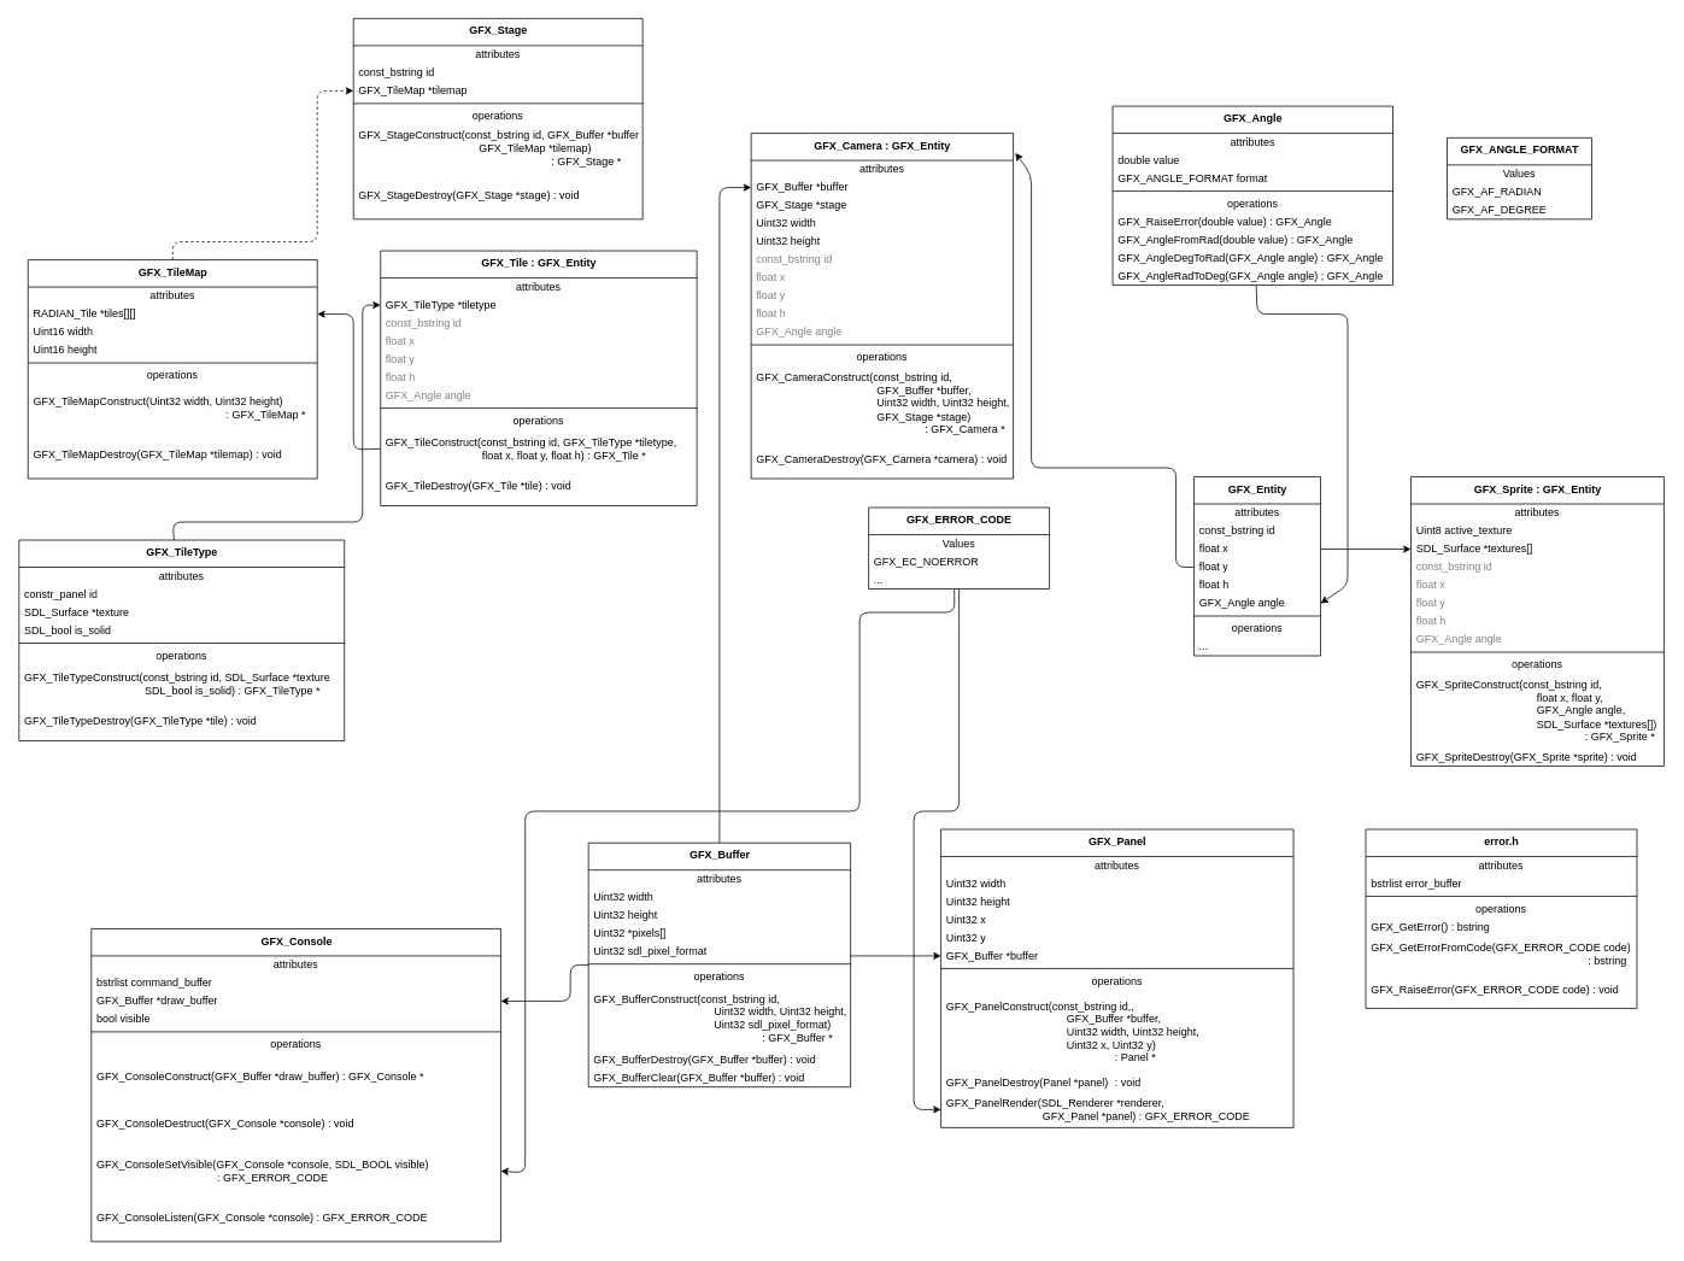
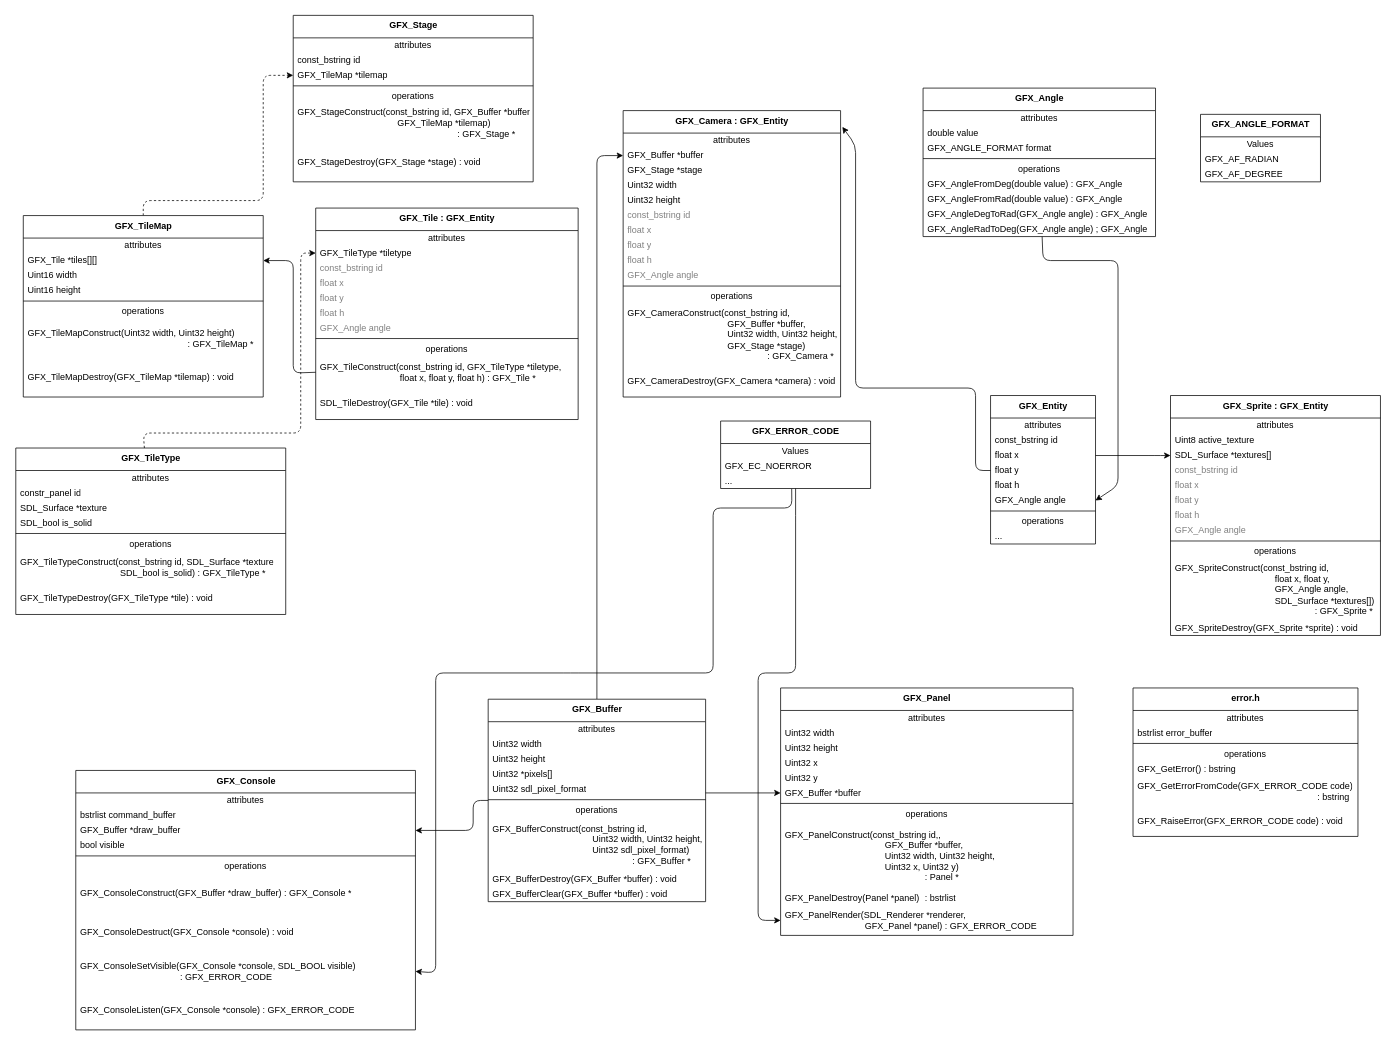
- <mxCell id="99" value="GFX_RaiseError(double value) : GFX_Angle" style="text;html=1;strokeColor=none;fillColor=none;align=left;verticalAlign=middle;spacingLeft=4;spacingRight=4;overflow=hidden;rotatable=0;points=[[0,0.5],[1,0.5]];portConstraint=eastwest;" parent="93" vertex="1"><mxGeometry y="118" width="310" height="20" as="geometry" /></mxCell>
+ <mxCell id="99" value="GFX_AngleFromDeg(double value) : GFX_Angle" style="text;html=1;strokeColor=none;fillColor=none;align=left;verticalAlign=middle;spacingLeft=4;spacingRight=4;overflow=hidden;rotatable=0;points=[[0,0.5],[1,0.5]];portConstraint=eastwest;" parent="93" vertex="1"><mxGeometry y="118" width="310" height="20" as="geometry" /></mxCell>
- <mxCell id="119" value="RADIAN_Tile *tiles[][]" style="text;html=1;strokeColor=none;fillColor=none;align=left;verticalAlign=middle;spacingLeft=4;spacingRight=4;overflow=hidden;rotatable=0;points=[[0,0.5],[1,0.5]];portConstraint=eastwest;" vertex="1" parent="117"><mxGeometry y="50" width="320" height="20" as="geometry" /></mxCell>
+ <mxCell id="119" value="GFX_Tile *tiles[][]" style="text;html=1;strokeColor=none;fillColor=none;align=left;verticalAlign=middle;spacingLeft=4;spacingRight=4;overflow=hidden;rotatable=0;points=[[0,0.5],[1,0.5]];portConstraint=eastwest;" vertex="1" parent="117"><mxGeometry y="50" width="320" height="20" as="geometry" /></mxCell>
- <mxCell id="137" value="GFX_TileDestroy(GFX_Tile *tile) : void" style="text;html=1;strokeColor=none;fillColor=none;align=left;verticalAlign=middle;spacingLeft=4;spacingRight=4;overflow=hidden;rotatable=0;points=[[0,0.5],[1,0.5]];portConstraint=eastwest;" vertex="1" parent="126"><mxGeometry y="240" width="350" height="42" as="geometry" /></mxCell>
+ <mxCell id="137" value="SDL_TileDestroy(GFX_Tile *tile) : void" style="text;html=1;strokeColor=none;fillColor=none;align=left;verticalAlign=middle;spacingLeft=4;spacingRight=4;overflow=hidden;rotatable=0;points=[[0,0.5],[1,0.5]];portConstraint=eastwest;" vertex="1" parent="126"><mxGeometry y="240" width="350" height="42" as="geometry" /></mxCell>
- <mxCell id="139" style="edgeStyle=none;html=1;entryX=0;entryY=0.5;entryDx=0;entryDy=0;" edge="1" parent="1" source="140" target="128"><mxGeometry relative="1" as="geometry"><Array as="points"><mxPoint x="190" y="577" /><mxPoint x="400" y="577" /><mxPoint x="400" y="337" /></Array></mxGeometry></mxCell>
+ <mxCell id="139" style="edgeStyle=none;html=1;entryX=0;entryY=0.5;entryDx=0;entryDy=0;dashed=1;" edge="1" parent="1" source="140" target="128"><mxGeometry relative="1" as="geometry"><Array as="points"><mxPoint x="190" y="577" /><mxPoint x="400" y="577" /><mxPoint x="400" y="337" /></Array></mxGeometry></mxCell>
- <mxCell id="12" value="GFX_PanelDestroy(Panel *panel) &lt;span style=&quot;white-space: pre;&quot;&gt;&#09;&lt;/span&gt;: void" style="text;html=1;strokeColor=none;fillColor=none;align=left;verticalAlign=middle;spacingLeft=4;spacingRight=4;overflow=hidden;rotatable=0;points=[[0,0.5],[1,0.5]];portConstraint=eastwest;" parent="2" vertex="1"><mxGeometry y="270" width="390" height="20" as="geometry" /></mxCell>
+ <mxCell id="12" value="GFX_PanelDestroy(Panel *panel) &lt;span style=&quot;white-space: pre;&quot;&gt;&#09;&lt;/span&gt;: bstrlist" style="text;html=1;strokeColor=none;fillColor=none;align=left;verticalAlign=middle;spacingLeft=4;spacingRight=4;overflow=hidden;rotatable=0;points=[[0,0.5],[1,0.5]];portConstraint=eastwest;" parent="2" vertex="1"><mxGeometry y="270" width="390" height="20" as="geometry" /></mxCell>
